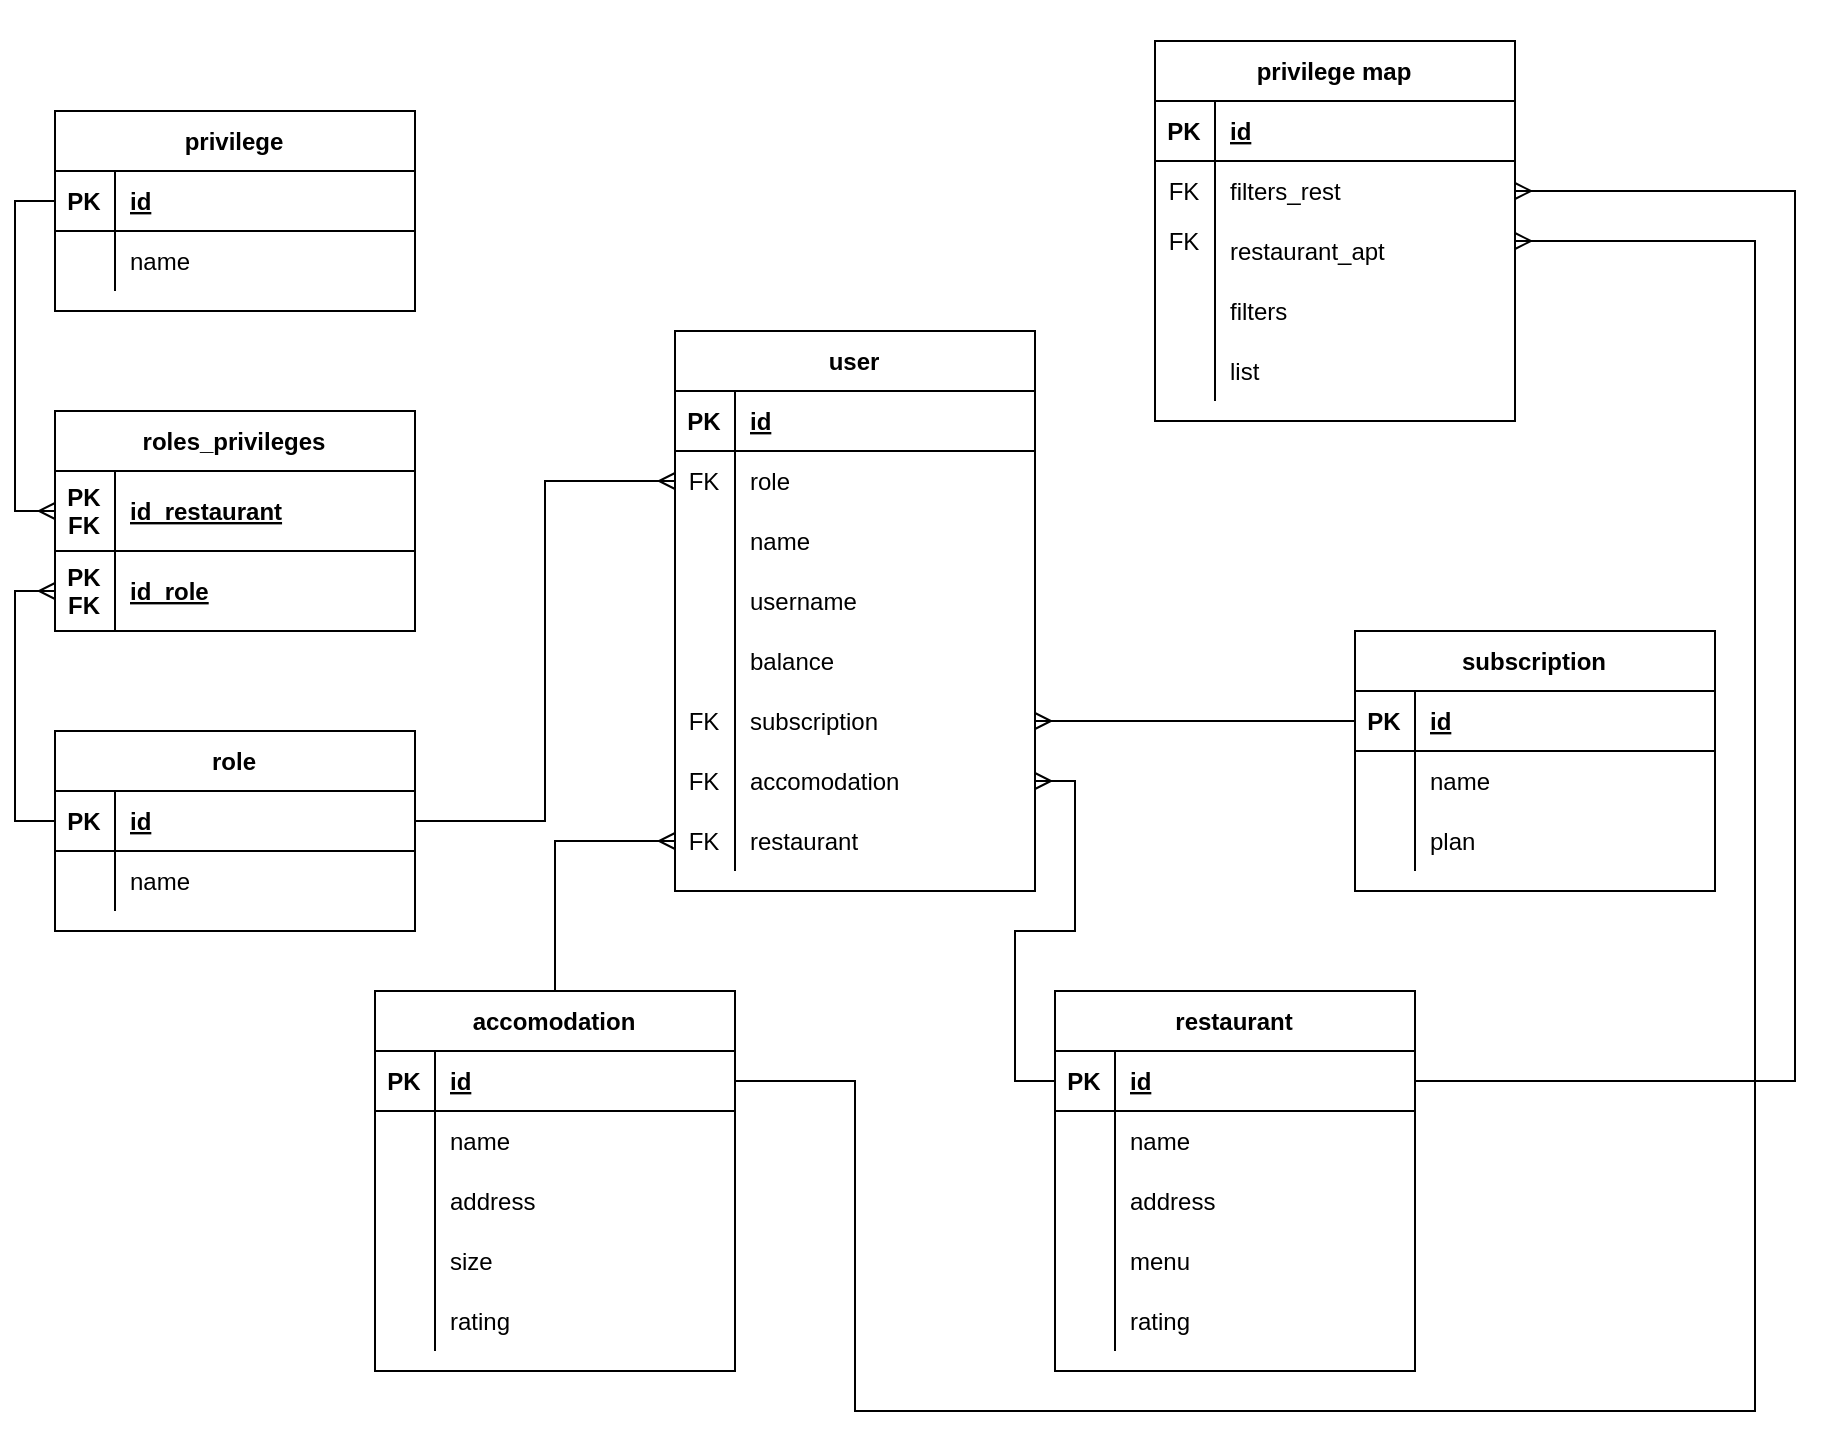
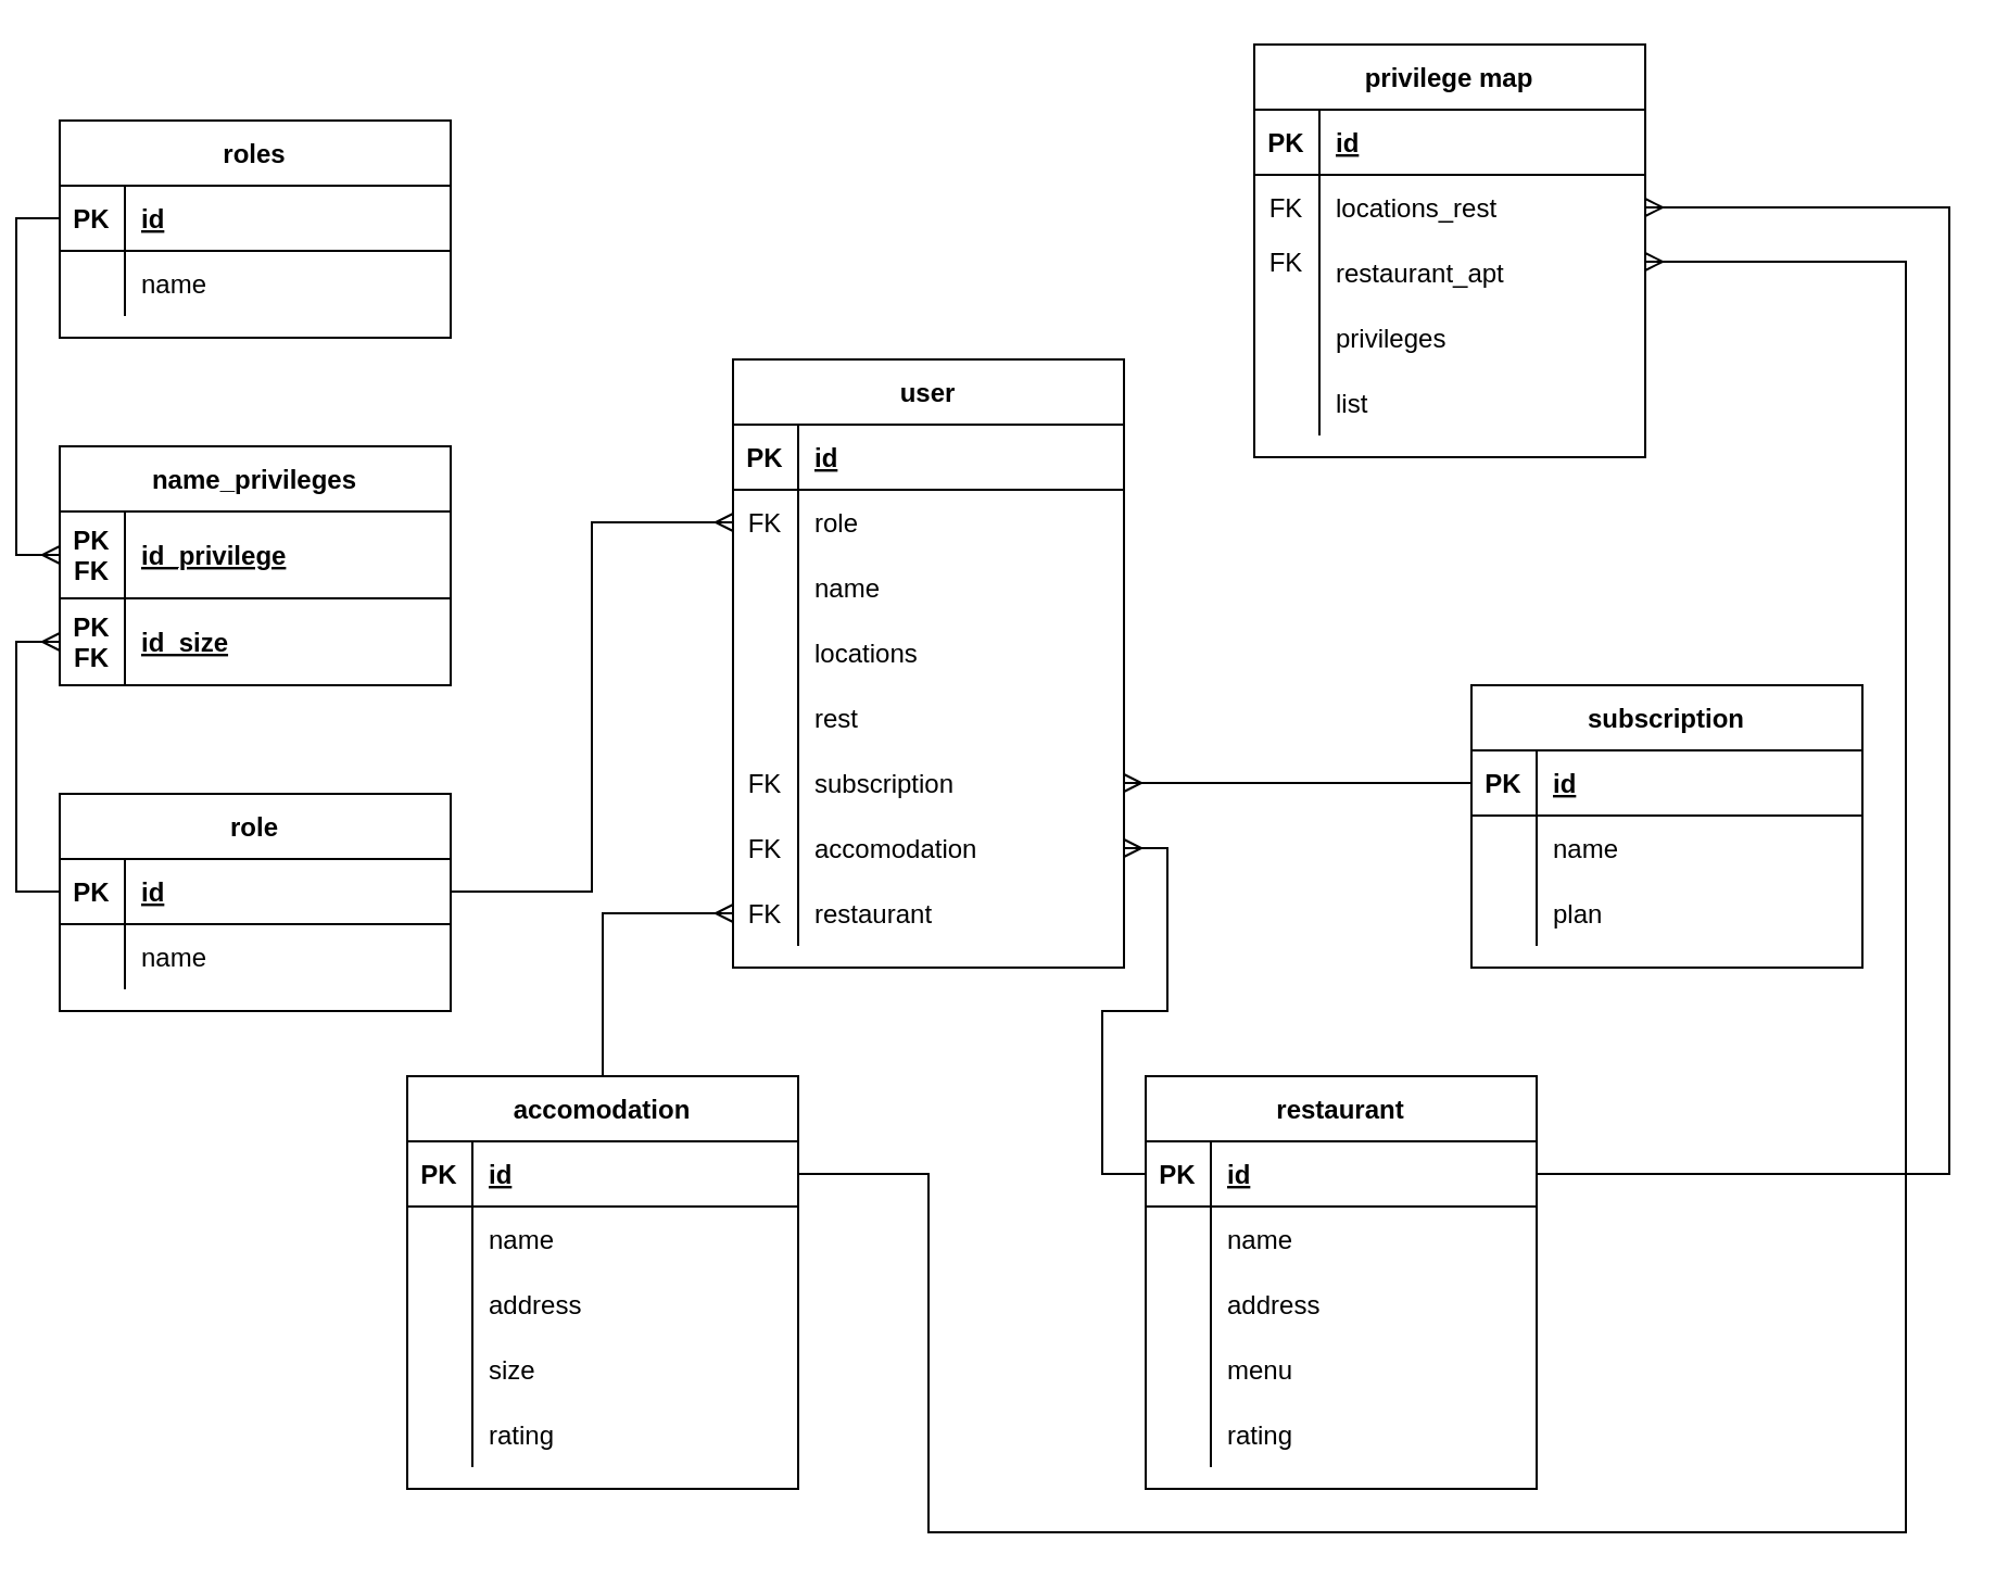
- <mxCell id="2" value="privilege" style="shape=table;startSize=30;container=1;collapsible=1;childLayout=tableLayout;fixedRows=1;rowLines=0;fontStyle=1;align=center;resizeLast=1;" parent="1" vertex="1"><mxGeometry x="20" y="55" width="180" height="100" as="geometry" /></mxCell>
+ <mxCell id="2" value="roles" style="shape=table;startSize=30;container=1;collapsible=1;childLayout=tableLayout;fixedRows=1;rowLines=0;fontStyle=1;align=center;resizeLast=1;" parent="1" vertex="1"><mxGeometry x="20" y="55" width="180" height="100" as="geometry" /></mxCell>
- <mxCell id="102" value="filters_rest" style="shape=partialRectangle;connectable=0;fillColor=none;top=0;left=0;bottom=0;right=0;align=left;spacingLeft=6;overflow=hidden;" parent="100" vertex="1"><mxGeometry x="30" width="150" height="30" as="geometry"><mxRectangle width="150" height="30" as="alternateBounds" /></mxGeometry></mxCell>
+ <mxCell id="102" value="locations_rest" style="shape=partialRectangle;connectable=0;fillColor=none;top=0;left=0;bottom=0;right=0;align=left;spacingLeft=6;overflow=hidden;" parent="100" vertex="1"><mxGeometry x="30" width="150" height="30" as="geometry"><mxRectangle width="150" height="30" as="alternateBounds" /></mxGeometry></mxCell>
- <mxCell id="108" value="filters" style="shape=partialRectangle;connectable=0;fillColor=none;top=0;left=0;bottom=0;right=0;align=left;spacingLeft=6;overflow=hidden;" parent="106" vertex="1"><mxGeometry x="30" width="150" height="30" as="geometry"><mxRectangle width="150" height="30" as="alternateBounds" /></mxGeometry></mxCell>
+ <mxCell id="108" value="privileges" style="shape=partialRectangle;connectable=0;fillColor=none;top=0;left=0;bottom=0;right=0;align=left;spacingLeft=6;overflow=hidden;" parent="106" vertex="1"><mxGeometry x="30" width="150" height="30" as="geometry"><mxRectangle width="150" height="30" as="alternateBounds" /></mxGeometry></mxCell>
- <mxCell id="16" value="roles_privileges" style="shape=table;startSize=30;container=1;collapsible=1;childLayout=tableLayout;fixedRows=1;rowLines=0;fontStyle=1;align=center;resizeLast=1;" parent="1" vertex="1"><mxGeometry x="20" y="205" width="180" height="110" as="geometry" /></mxCell>
+ <mxCell id="16" value="name_privileges" style="shape=table;startSize=30;container=1;collapsible=1;childLayout=tableLayout;fixedRows=1;rowLines=0;fontStyle=1;align=center;resizeLast=1;" parent="1" vertex="1"><mxGeometry x="20" y="205" width="180" height="110" as="geometry" /></mxCell>
- <mxCell id="19" value="id_restaurant" style="shape=partialRectangle;connectable=0;fillColor=none;top=0;left=0;bottom=0;right=0;align=left;spacingLeft=6;fontStyle=5;overflow=hidden;" parent="17" vertex="1"><mxGeometry x="30" width="150" height="40" as="geometry"><mxRectangle width="150" height="40" as="alternateBounds" /></mxGeometry></mxCell>
+ <mxCell id="19" value="id_privilege" style="shape=partialRectangle;connectable=0;fillColor=none;top=0;left=0;bottom=0;right=0;align=left;spacingLeft=6;fontStyle=5;overflow=hidden;" parent="17" vertex="1"><mxGeometry x="30" width="150" height="40" as="geometry"><mxRectangle width="150" height="40" as="alternateBounds" /></mxGeometry></mxCell>
- <mxCell id="22" value="id_role" style="shape=partialRectangle;connectable=0;fillColor=none;top=0;left=0;bottom=0;right=0;align=left;spacingLeft=6;fontStyle=5;overflow=hidden;" parent="20" vertex="1"><mxGeometry x="30" width="150" height="40" as="geometry"><mxRectangle width="150" height="40" as="alternateBounds" /></mxGeometry></mxCell>
+ <mxCell id="22" value="id_size" style="shape=partialRectangle;connectable=0;fillColor=none;top=0;left=0;bottom=0;right=0;align=left;spacingLeft=6;fontStyle=5;overflow=hidden;" parent="20" vertex="1"><mxGeometry x="30" width="150" height="40" as="geometry"><mxRectangle width="150" height="40" as="alternateBounds" /></mxGeometry></mxCell>
- <mxCell id="37" value="username" style="shape=partialRectangle;connectable=0;fillColor=none;top=0;left=0;bottom=0;right=0;align=left;spacingLeft=6;overflow=hidden;" parent="35" vertex="1"><mxGeometry x="30" width="150" height="30" as="geometry"><mxRectangle width="150" height="30" as="alternateBounds" /></mxGeometry></mxCell>
+ <mxCell id="37" value="locations" style="shape=partialRectangle;connectable=0;fillColor=none;top=0;left=0;bottom=0;right=0;align=left;spacingLeft=6;overflow=hidden;" parent="35" vertex="1"><mxGeometry x="30" width="150" height="30" as="geometry"><mxRectangle width="150" height="30" as="alternateBounds" /></mxGeometry></mxCell>
- <mxCell id="40" value="balance" style="shape=partialRectangle;connectable=0;fillColor=none;top=0;left=0;bottom=0;right=0;align=left;spacingLeft=6;overflow=hidden;" parent="38" vertex="1"><mxGeometry x="30" width="150" height="30" as="geometry"><mxRectangle width="150" height="30" as="alternateBounds" /></mxGeometry></mxCell>
+ <mxCell id="40" value="rest" style="shape=partialRectangle;connectable=0;fillColor=none;top=0;left=0;bottom=0;right=0;align=left;spacingLeft=6;overflow=hidden;" parent="38" vertex="1"><mxGeometry x="30" width="150" height="30" as="geometry"><mxRectangle width="150" height="30" as="alternateBounds" /></mxGeometry></mxCell>
